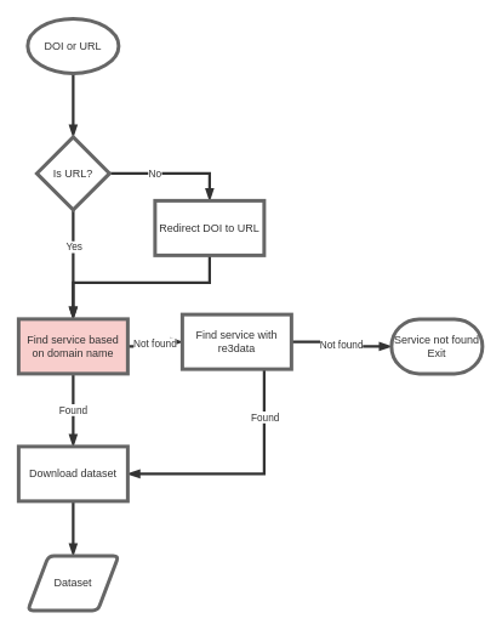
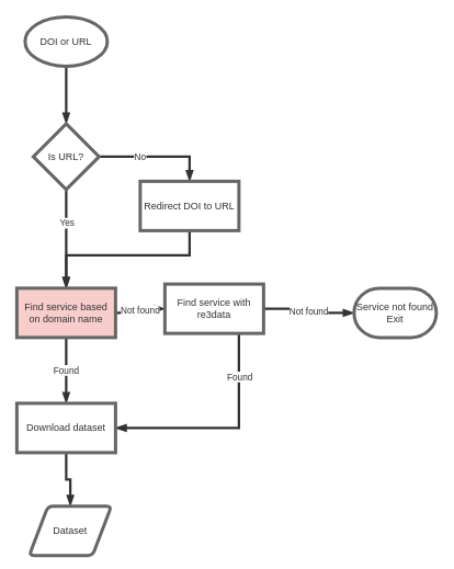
- <mxCell id="20" value="Dataset" style="shape=parallelogram;html=1;strokeWidth=4;perimeter=parallelogramPerimeter;whiteSpace=wrap;rounded=1;arcSize=12;size=0.23;strokeColor=#666666;fontColor=#333333;" vertex="1" parent="1"><mxGeometry x="30" y="610" width="100" height="60" as="geometry" /></mxCell>
+ <mxCell id="20" value="Dataset" style="shape=parallelogram;html=1;strokeWidth=4;perimeter=parallelogramPerimeter;whiteSpace=wrap;rounded=1;arcSize=12;size=0.23;strokeColor=#666666;fontColor=#333333;" vertex="1" parent="1"><mxGeometry x="35" y="615" width="100" height="60" as="geometry" /></mxCell>
